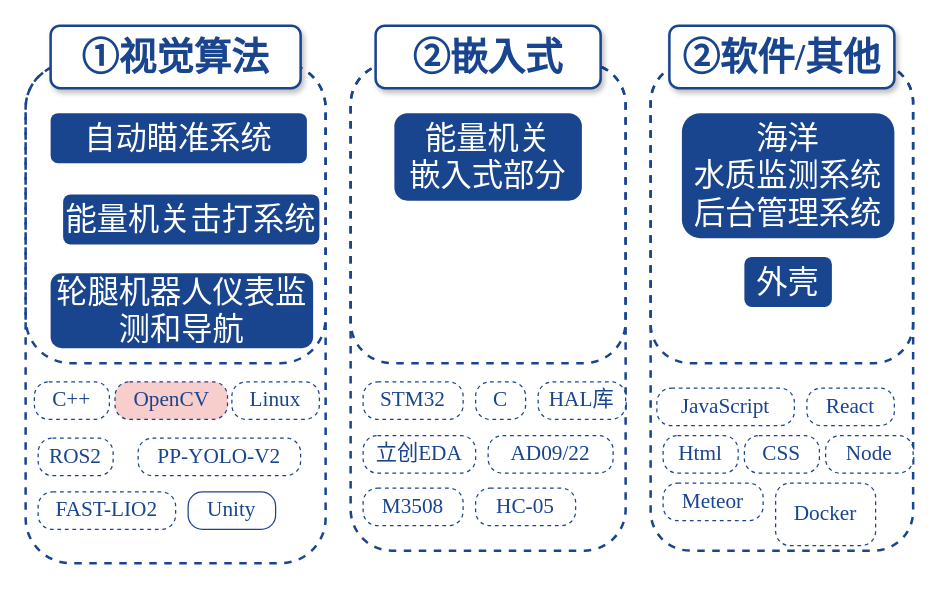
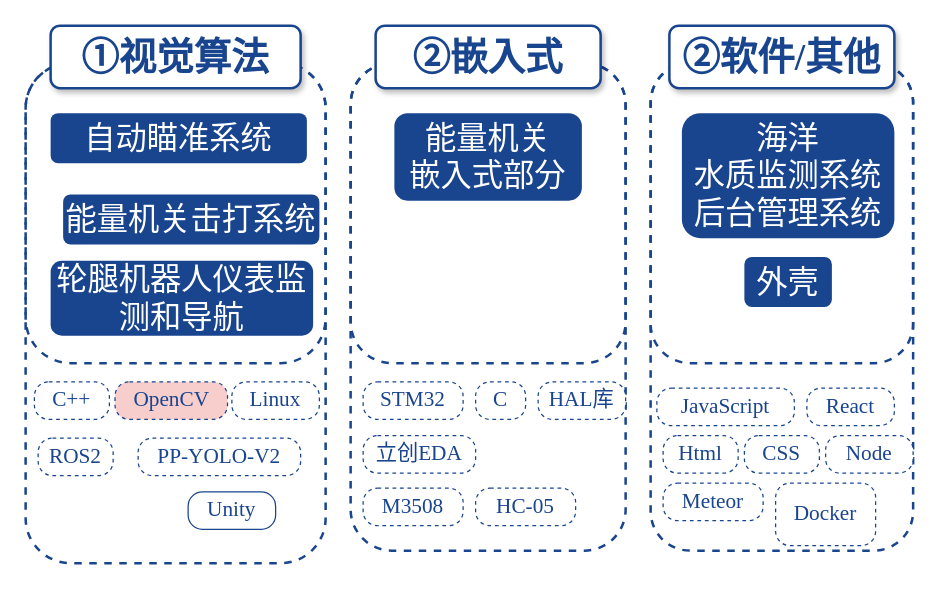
- <mxCell id="12" value="&lt;font style=&quot;font-size: 25px;&quot;&gt;轮腿机器人仪表监测和导航&lt;/font&gt;" style="rounded=1;whiteSpace=wrap;html=1;strokeColor=none;fontFamily=Times New Roman;dashed=1;fontStyle=0;fontColor=#FFFFFF;fillColor=#19448E;" parent="1" vertex="1"><mxGeometry x="40" y="218" width="210" height="60" as="geometry" /></mxCell>
+ <mxCell id="12" value="&lt;font style=&quot;font-size: 25px;&quot;&gt;轮腿机器人仪表监测和导航&lt;/font&gt;" style="rounded=1;whiteSpace=wrap;html=1;strokeColor=none;fontFamily=Times New Roman;dashed=1;fontStyle=0;fontColor=#FFFFFF;fillColor=#19448E;" parent="1" vertex="1"><mxGeometry y="208" width="210" height="60" as="geometry" x="40" /></mxCell>
- <mxCell id="26" value="&lt;font style=&quot;font-size: 17px;&quot;&gt;AD09/22&lt;/font&gt;" style="rounded=1;whiteSpace=wrap;html=1;strokeColor=#19448E;fontFamily=Verdana;dashed=1;fillColor=#FFFFFF;fontColor=#19448E;autosize=1;arcSize=23;absoluteArcSize=1;fontSize=17;" parent="1" vertex="1"><mxGeometry x="390" y="348" width="100" height="30" as="geometry" /></mxCell>
- <mxCell id="23" value="&lt;font style=&quot;font-size: 17px;&quot;&gt;FAST-LIO2&lt;/font&gt;" style="rounded=1;whiteSpace=wrap;html=1;strokeColor=#19448E;fontFamily=Verdana;dashed=1;fillColor=#FFFFFF;fontColor=#19448E;autosize=1;arcSize=23;absoluteArcSize=1;fontSize=17;" parent="1" vertex="1"><mxGeometry x="30" y="393" width="110" height="30" as="geometry" /></mxCell>
